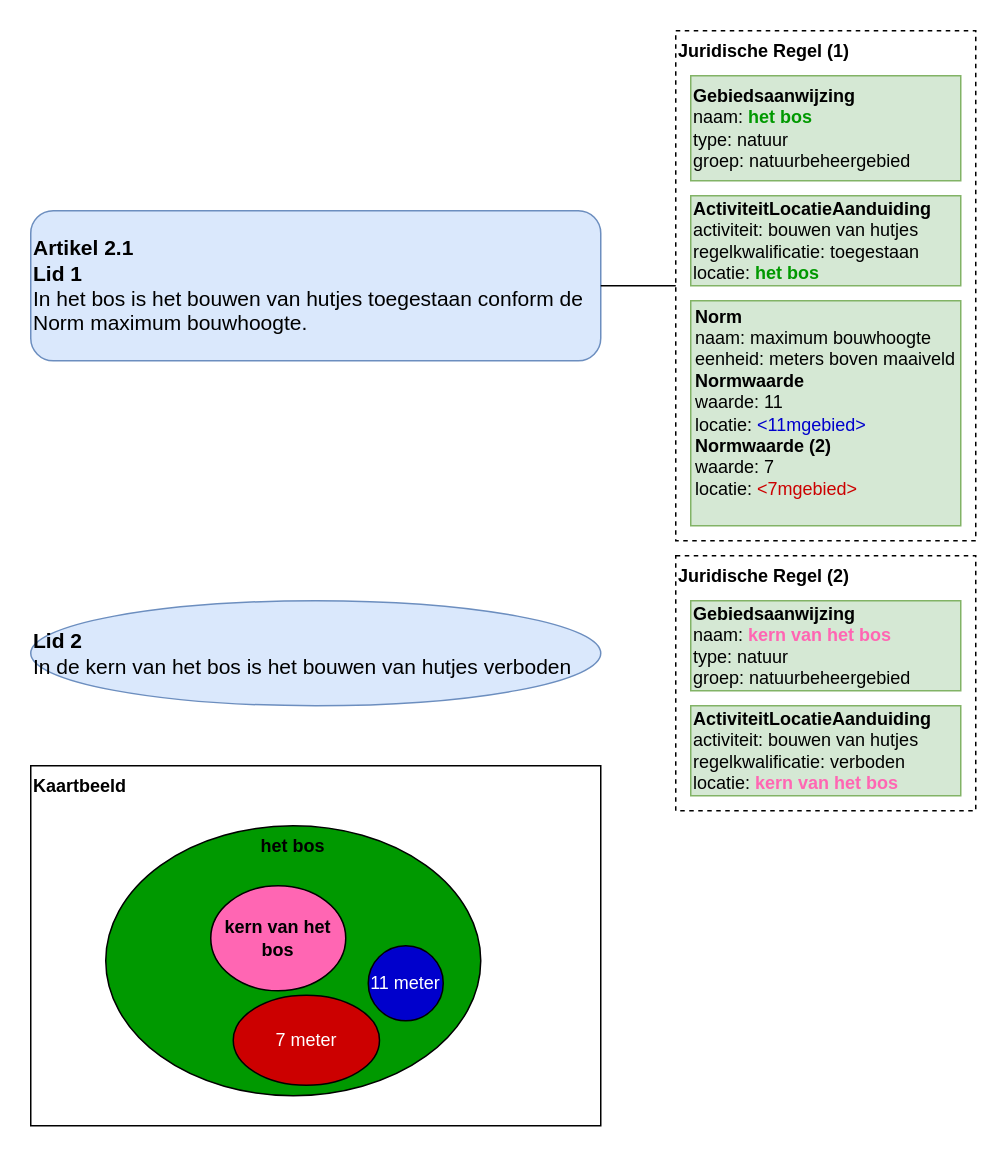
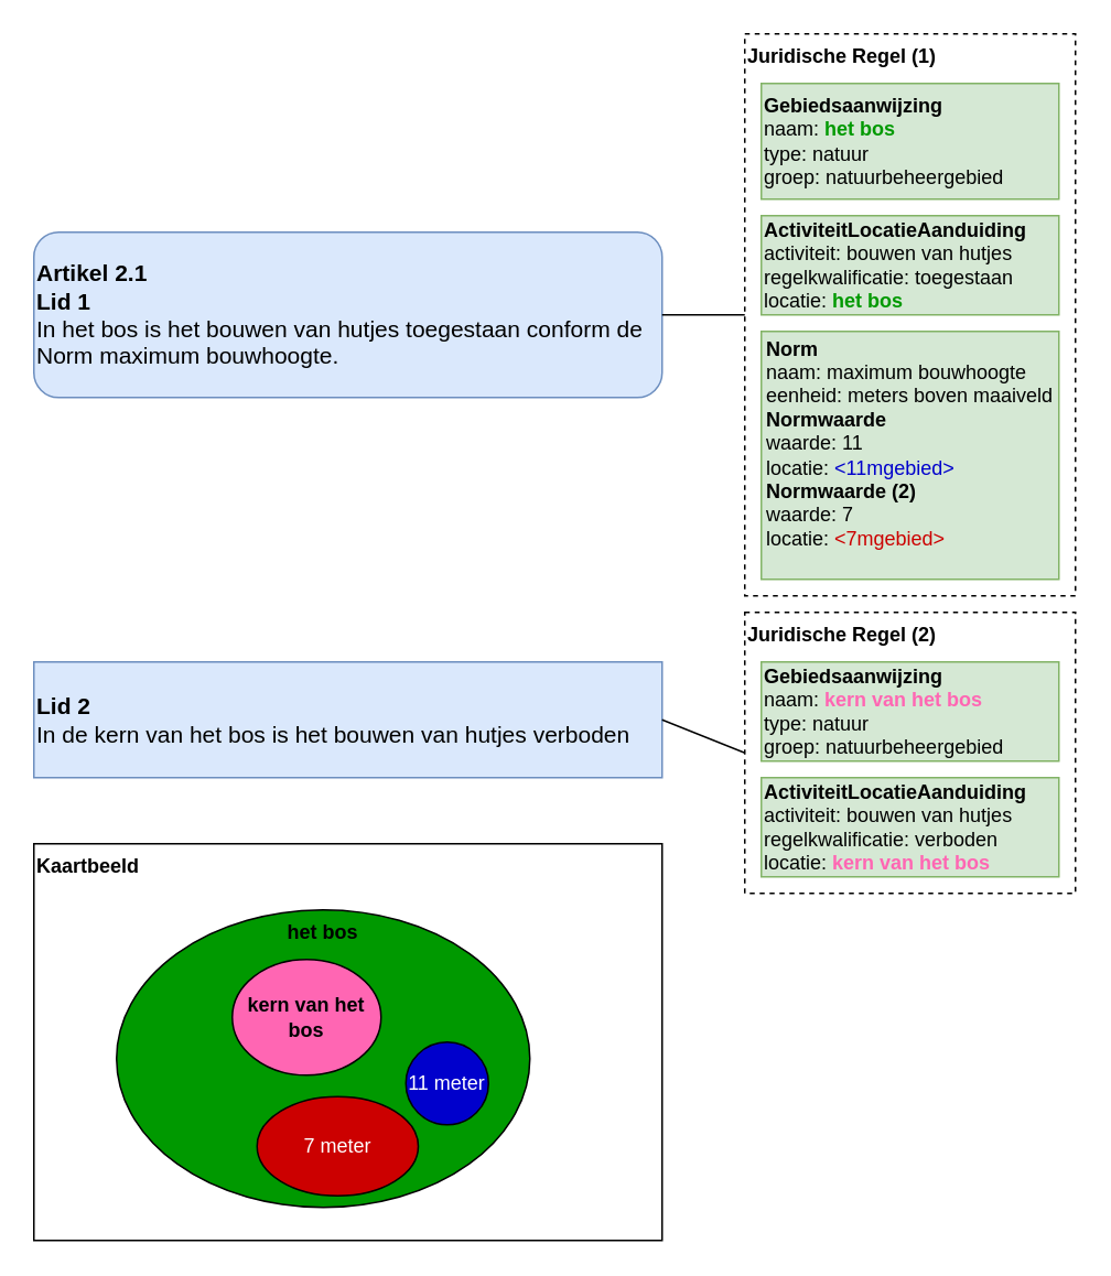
- <mxCell id="6" value="&lt;font style=&quot;font-size: 14px&quot;&gt;&lt;b&gt;Lid 2&lt;br&gt;&lt;/b&gt;In de kern van het bos is het bouwen van hutjes verboden&lt;/font&gt;" style="ellipse;whiteSpace=wrap;html=1;fillColor=#dae8fc;strokeColor=#6c8ebf;align=left;" parent="1" vertex="1"><mxGeometry x="20" y="400" width="380" height="70" as="geometry" /></mxCell>
+ <mxCell id="6" value="&lt;font style=&quot;font-size: 14px&quot;&gt;&lt;b&gt;Lid 2&lt;br&gt;&lt;/b&gt;In de kern van het bos is het bouwen van hutjes verboden&lt;/font&gt;" style="rounded=0;whiteSpace=wrap;html=1;fillColor=#dae8fc;strokeColor=#6c8ebf;align=left;" parent="1" vertex="1"><mxGeometry x="20" y="400" width="380" height="70" as="geometry" /></mxCell>
+ <mxCell id="19" value="" style="endArrow=none;html=1;exitX=1;exitY=0.5;exitDx=0;exitDy=0;entryX=0;entryY=0.5;entryDx=0;entryDy=0;" parent="1" source="6" target="2" edge="1"><mxGeometry width="50" height="50" relative="1" as="geometry"><mxPoint x="410" y="340" as="sourcePoint" /><mxPoint x="460" y="290" as="targetPoint" /></mxGeometry></mxCell>
- <mxCell id="14" value="&lt;b&gt;kern van het bos&lt;/b&gt;" style="ellipse;whiteSpace=wrap;html=1;fillColor=#FF66B3;" parent="12" vertex="1"><mxGeometry x="70" y="40" width="90" height="70" as="geometry" /></mxCell>
+ <mxCell id="14" value="&lt;b&gt;kern van het bos&lt;/b&gt;" style="ellipse;whiteSpace=wrap;html=1;fillColor=#FF66B3;" parent="12" vertex="1"><mxGeometry x="70" y="30" width="90" height="70" as="geometry" /></mxCell>
